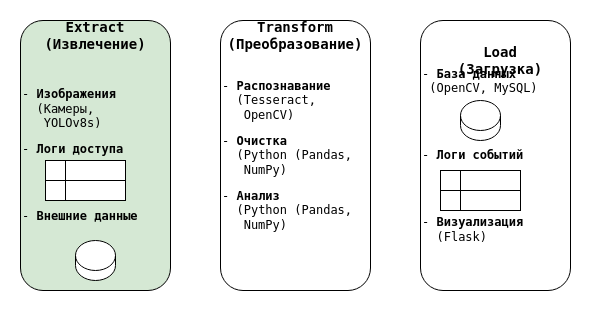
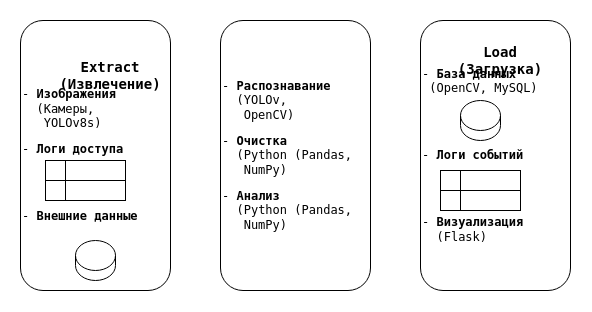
- <mxCell id="5" value="&lt;pre style=&quot;font-size: 14px;&quot;&gt;&lt;b&gt;&lt;code spellcheck=&quot;false&quot;&gt;Extract&lt;br&gt;(&lt;/code&gt;Извлечение)&lt;/b&gt;&lt;/pre&gt;" style="text;html=1;align=center;verticalAlign=middle;whiteSpace=wrap;rounded=0;" vertex="1" parent="1"><mxGeometry x="65" y="20" width="60" height="30" as="geometry" /></mxCell>
+ <mxCell id="5" value="&lt;pre style=&quot;font-size: 14px;&quot;&gt;&lt;b&gt;&lt;code spellcheck=&quot;false&quot;&gt;Extract&lt;br&gt;(&lt;/code&gt;Извлечение)&lt;/b&gt;&lt;/pre&gt;" style="text;html=1;align=center;verticalAlign=middle;whiteSpace=wrap;rounded=0;" vertex="1" parent="1"><mxGeometry x="80" y="60" width="60" height="30" as="geometry" /></mxCell>
- <mxCell id="6" value="&lt;pre style=&quot;font-size: 14px;&quot;&gt;&lt;b&gt;&lt;code spellcheck=&quot;false&quot;&gt;Transform&lt;br&gt;(&lt;/code&gt;Преобразование)&lt;/b&gt;&lt;/pre&gt;" style="text;html=1;align=center;verticalAlign=middle;whiteSpace=wrap;rounded=0;" vertex="1" parent="1"><mxGeometry x="265" y="20" width="60" height="30" as="geometry" /></mxCell>
- <mxCell id="2" value="&lt;pre&gt;&lt;code spellcheck=&quot;false&quot;&gt;- &lt;b&gt;Изображения&lt;/b&gt;&lt;br&gt;  (Камеры,&lt;/code&gt; &lt;br&gt;   YOLOv8s)&lt;/pre&gt;&lt;pre&gt;&lt;code spellcheck=&quot;false&quot;&gt;- &lt;b&gt;Логи доступа&lt;/b&gt;&lt;/code&gt;&lt;/pre&gt;&lt;pre&gt;&lt;code spellcheck=&quot;false&quot;&gt;&lt;br&gt;&lt;/code&gt;&lt;/pre&gt;&lt;pre&gt;&lt;code spellcheck=&quot;false&quot;&gt;&lt;br&gt;- &lt;b&gt;Внешние данные&lt;/b&gt;&lt;/code&gt;&lt;/pre&gt;" style="rounded=1;whiteSpace=wrap;html=1;align=left;fillColor=#d5e8d4;" vertex="1" parent="1"><mxGeometry x="20" y="20" width="150" height="270" as="geometry" /></mxCell>
+ <mxCell id="2" value="&lt;pre&gt;&lt;code spellcheck=&quot;false&quot;&gt;- &lt;b&gt;Изображения&lt;/b&gt;&lt;br&gt;  (Камеры,&lt;/code&gt; &lt;br&gt;   YOLOv8s)&lt;/pre&gt;&lt;pre&gt;&lt;code spellcheck=&quot;false&quot;&gt;- &lt;b&gt;Логи доступа&lt;/b&gt;&lt;/code&gt;&lt;/pre&gt;&lt;pre&gt;&lt;code spellcheck=&quot;false&quot;&gt;&lt;br&gt;&lt;/code&gt;&lt;/pre&gt;&lt;pre&gt;&lt;code spellcheck=&quot;false&quot;&gt;&lt;br&gt;- &lt;b&gt;Внешние данные&lt;/b&gt;&lt;/code&gt;&lt;/pre&gt;" style="rounded=1;whiteSpace=wrap;html=1;align=left;" vertex="1" parent="1"><mxGeometry x="20" y="20" width="150" height="270" as="geometry" /></mxCell>
- <mxCell id="3" value="&lt;pre&gt;&lt;code spellcheck=&quot;false&quot;&gt;- &lt;b&gt;Распознавание&lt;/b&gt;&lt;br&gt;  (&lt;/code&gt;Tesseract,&lt;br&gt;   OpenCV)&lt;/pre&gt;&lt;pre&gt;&lt;code spellcheck=&quot;false&quot;&gt;- &lt;b&gt;Очистка&lt;/b&gt;&lt;br&gt;  (&lt;/code&gt;Python (Pandas,&lt;br&gt;   NumPy)&lt;/pre&gt;&lt;pre&gt;&lt;code spellcheck=&quot;false&quot;&gt;- &lt;b&gt;Анализ&lt;/b&gt;&lt;br&gt;  (&lt;/code&gt;Python (Pandas,&lt;br/&gt;   NumPy)&lt;/pre&gt;" style="rounded=1;whiteSpace=wrap;html=1;align=left;" vertex="1" parent="1"><mxGeometry x="220" y="20" width="150" height="270" as="geometry" /></mxCell>
+ <mxCell id="3" value="&lt;pre&gt;&lt;code spellcheck=&quot;false&quot;&gt;- &lt;b&gt;Распознавание&lt;/b&gt;&lt;br&gt;  (&lt;/code&gt;YOLOv,&lt;br&gt;   OpenCV)&lt;/pre&gt;&lt;pre&gt;&lt;code spellcheck=&quot;false&quot;&gt;- &lt;b&gt;Очистка&lt;/b&gt;&lt;br&gt;  (&lt;/code&gt;Python (Pandas,&lt;br&gt;   NumPy)&lt;/pre&gt;&lt;pre&gt;&lt;code spellcheck=&quot;false&quot;&gt;- &lt;b&gt;Анализ&lt;/b&gt;&lt;br&gt;  (&lt;/code&gt;Python (Pandas,&lt;br/&gt;   NumPy)&lt;/pre&gt;" style="rounded=1;whiteSpace=wrap;html=1;align=left;" vertex="1" parent="1"><mxGeometry x="220" y="20" width="150" height="270" as="geometry" /></mxCell>
